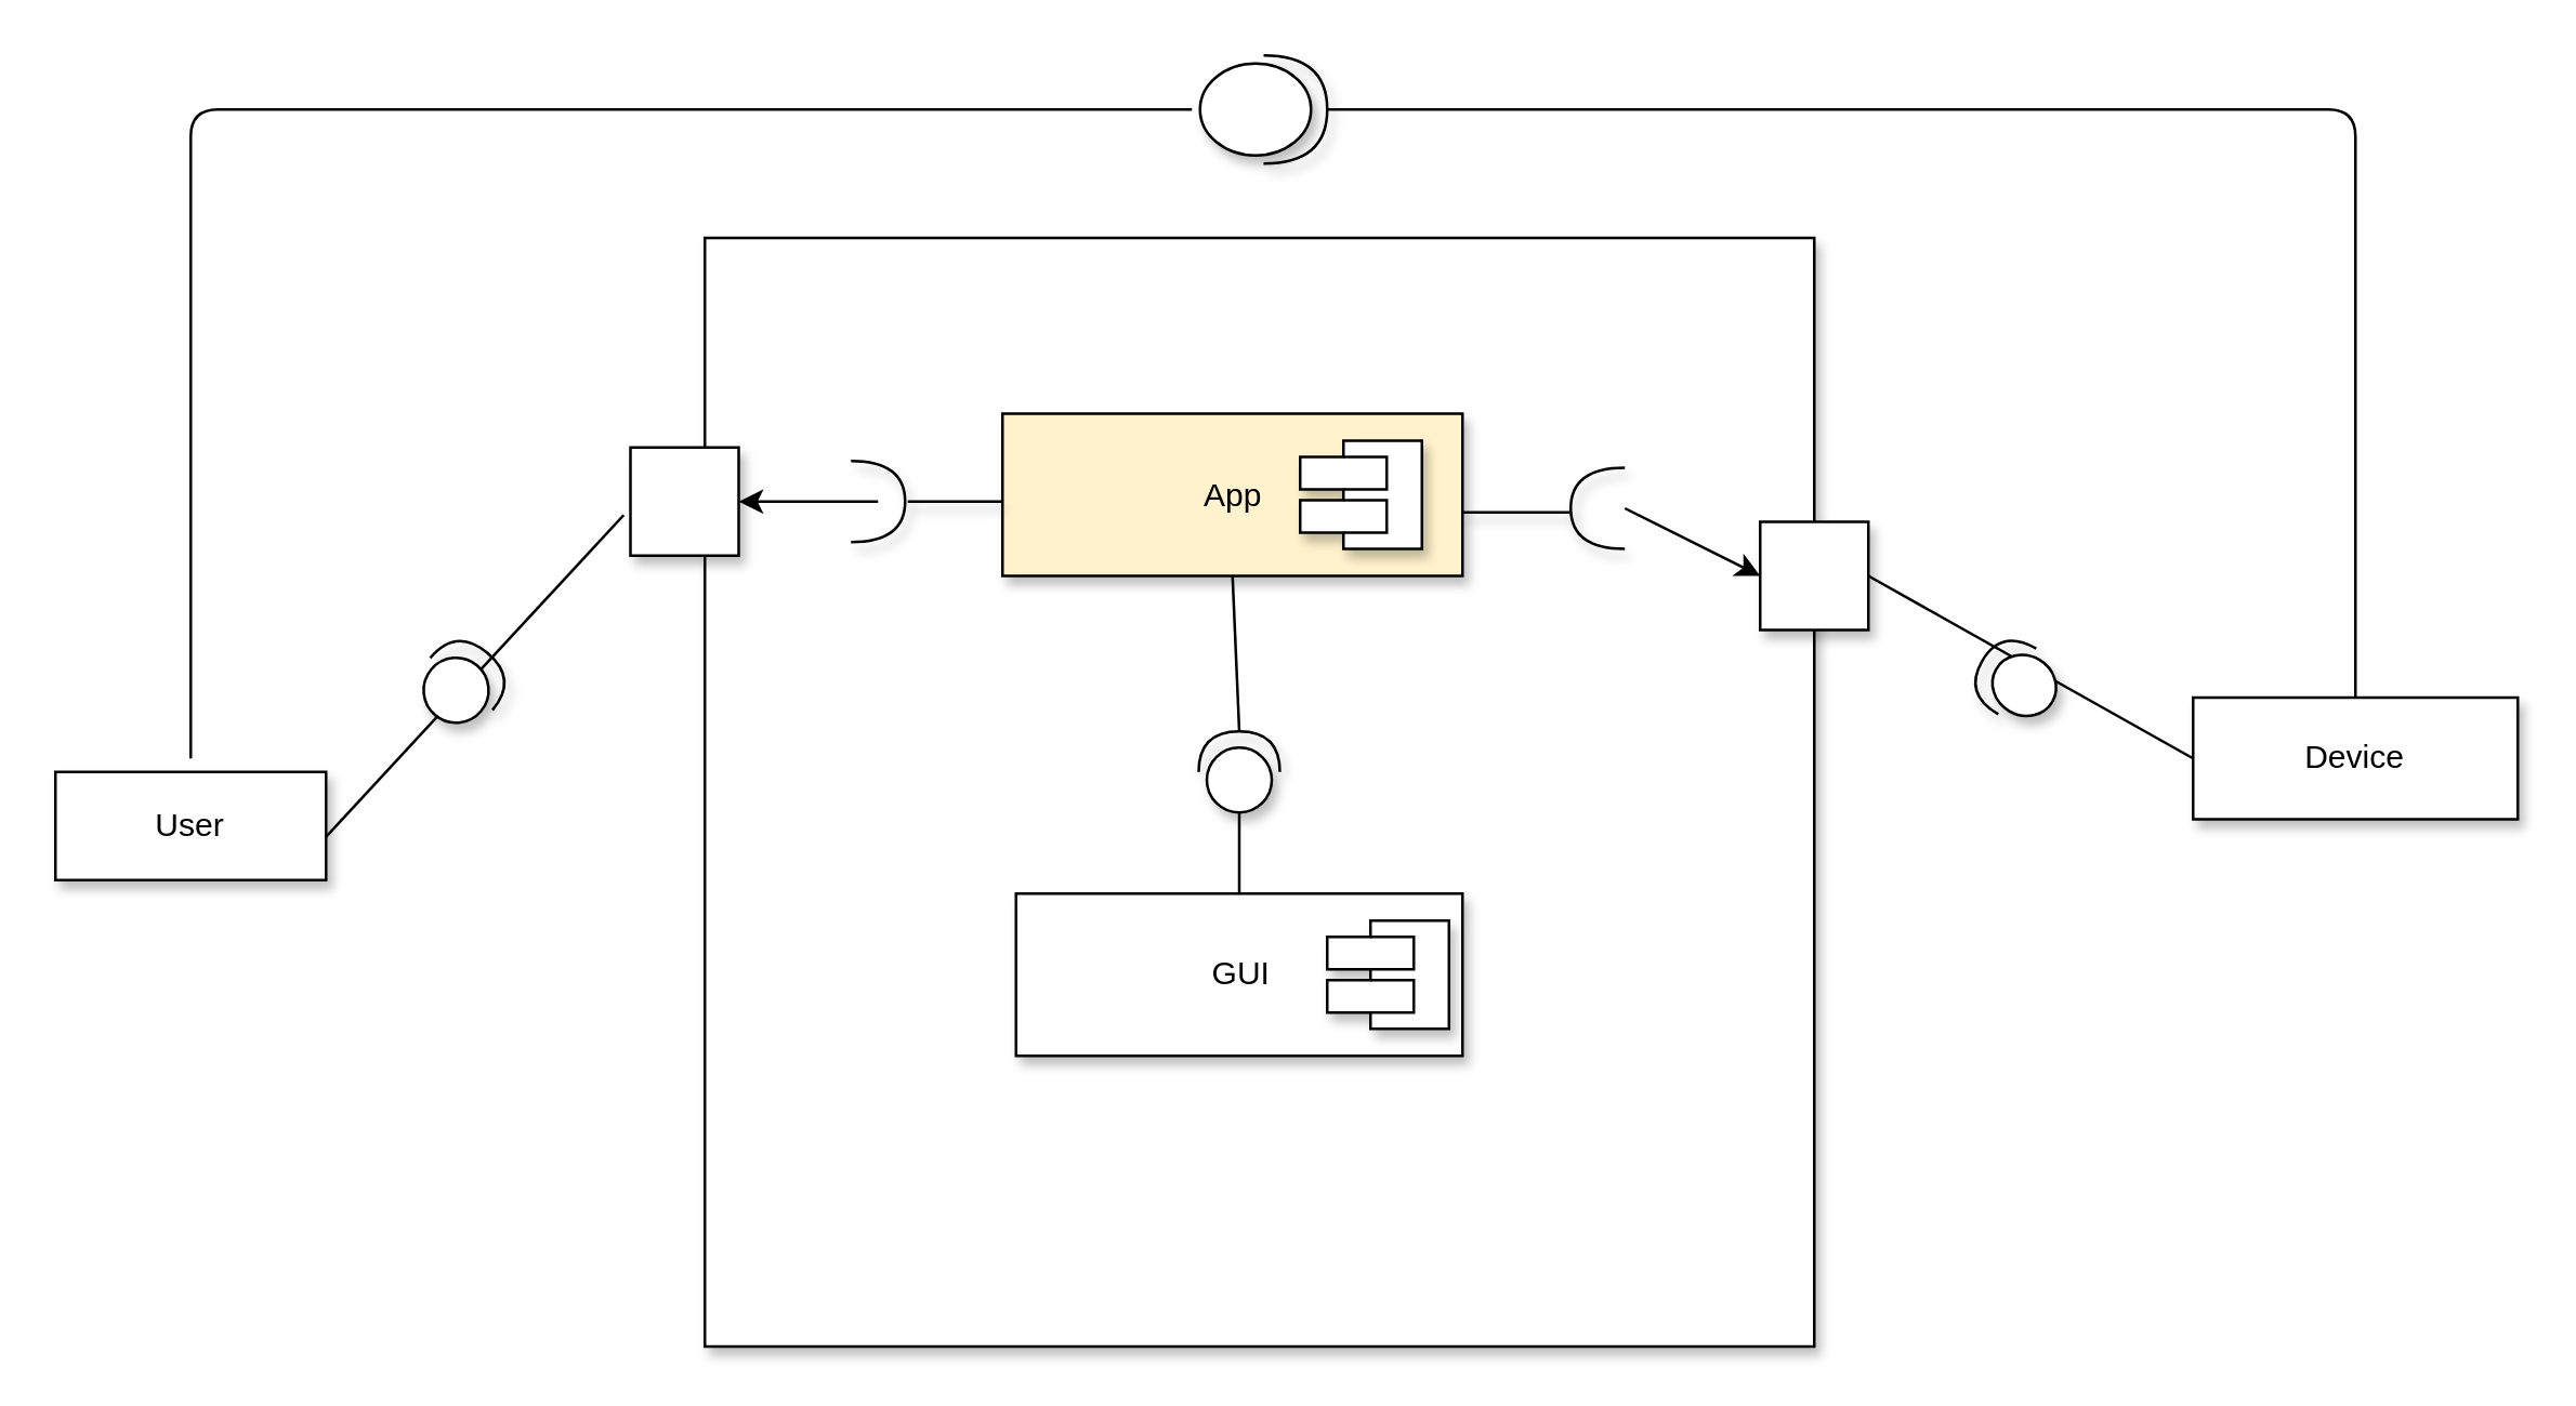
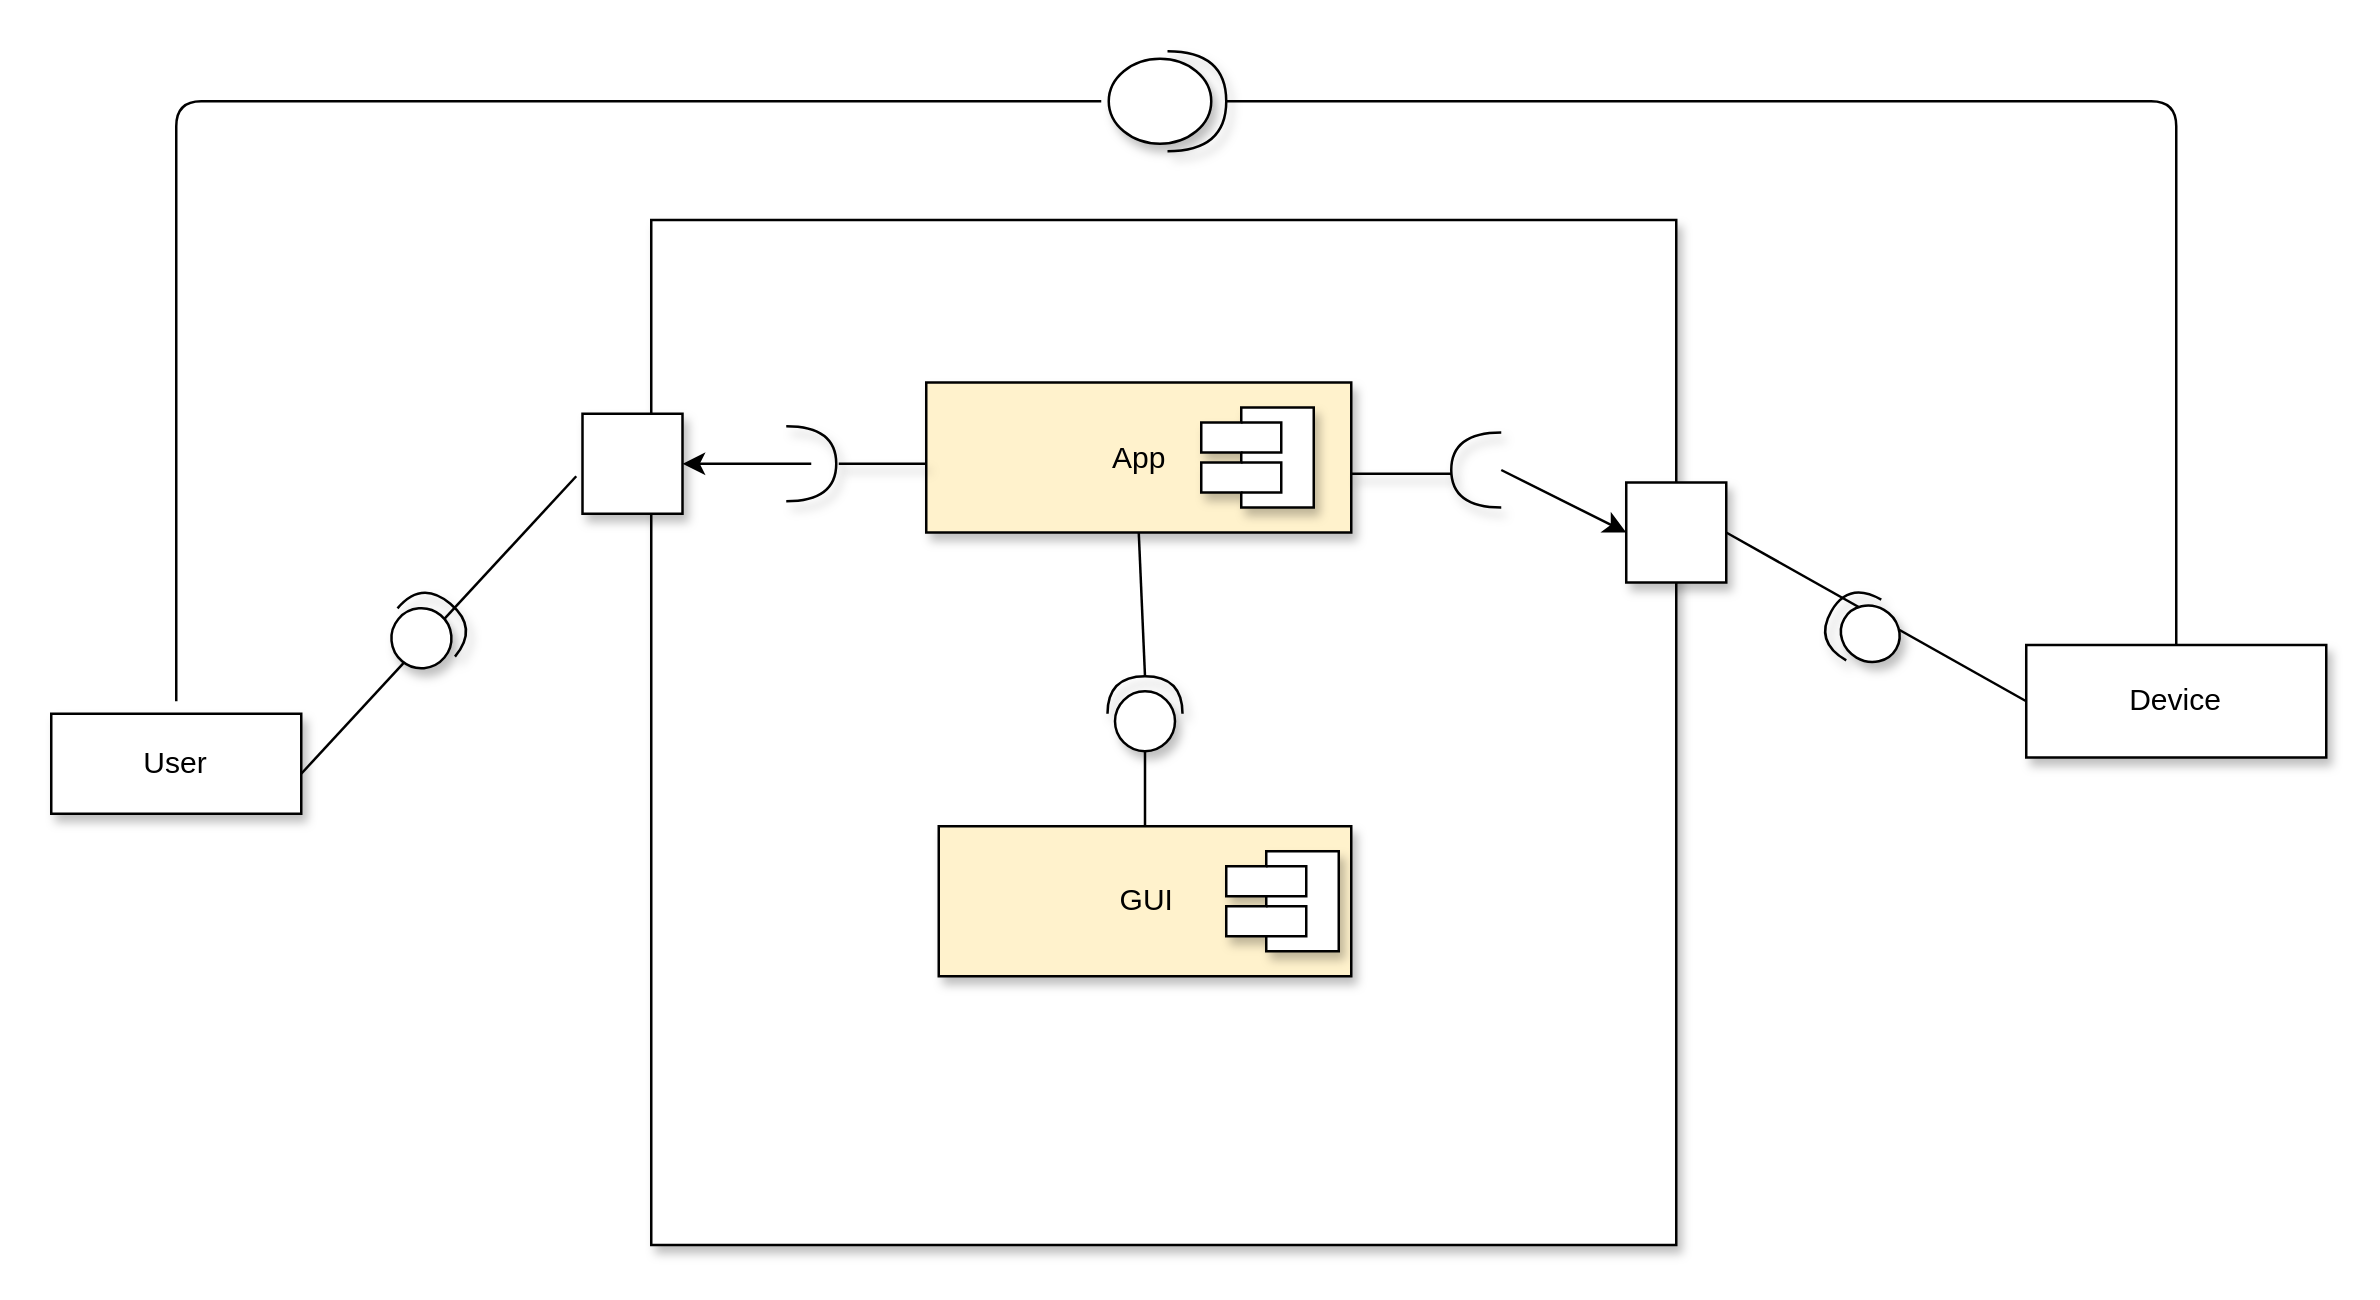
- <mxCell id="6" value="GUI" style="html=1;shadow=1;" vertex="1" parent="1"><mxGeometry x="375" y="330" width="165" height="60" as="geometry" /></mxCell>
+ <mxCell id="6" value="GUI" style="html=1;shadow=1;fillColor=#fff2cc;" vertex="1" parent="1"><mxGeometry x="375" y="330" width="165" height="60" as="geometry" /></mxCell>
